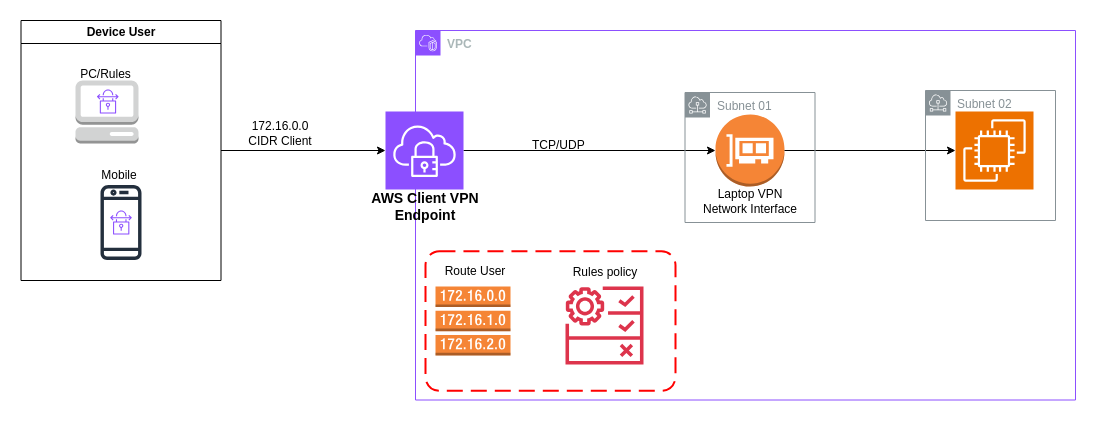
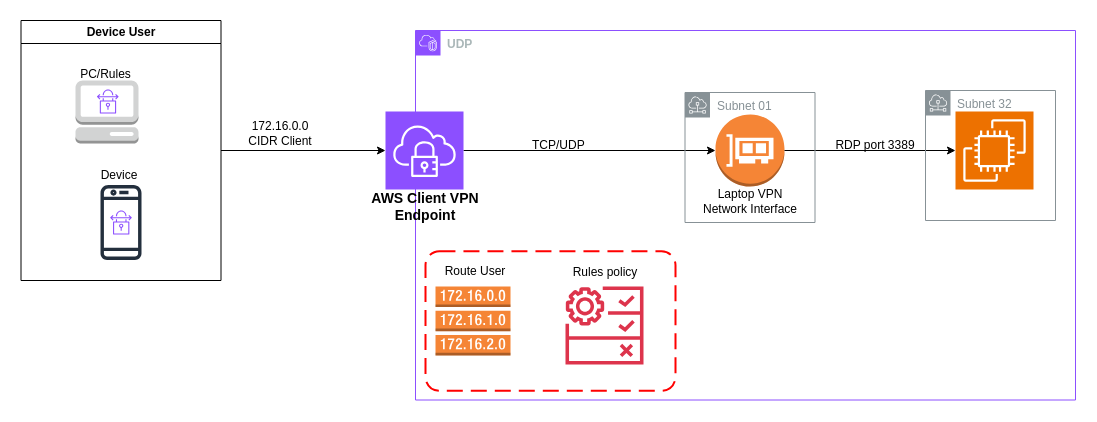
- <mxCell id="15" value="&lt;b&gt;VPC&lt;/b&gt;" style="points=[[0,0],[0.25,0],[0.5,0],[0.75,0],[1,0],[1,0.25],[1,0.5],[1,0.75],[1,1],[0.75,1],[0.5,1],[0.25,1],[0,1],[0,0.75],[0,0.5],[0,0.25]];outlineConnect=0;gradientColor=none;html=1;whiteSpace=wrap;fontSize=12;fontStyle=0;container=1;pointerEvents=0;collapsible=0;recursiveResize=0;shape=mxgraph.aws4.group;grIcon=mxgraph.aws4.group_vpc2;strokeColor=#8C4FFF;fillColor=none;verticalAlign=top;align=left;spacingLeft=30;fontColor=#AAB7B8;dashed=0;" vertex="1" parent="1"><mxGeometry x="415" y="30" width="660" height="369.5" as="geometry" /></mxCell>
+ <mxCell id="15" value="&lt;b&gt;UDP&lt;/b&gt;" style="points=[[0,0],[0.25,0],[0.5,0],[0.75,0],[1,0],[1,0.25],[1,0.5],[1,0.75],[1,1],[0.75,1],[0.5,1],[0.25,1],[0,1],[0,0.75],[0,0.5],[0,0.25]];outlineConnect=0;gradientColor=none;html=1;whiteSpace=wrap;fontSize=12;fontStyle=0;container=1;pointerEvents=0;collapsible=0;recursiveResize=0;shape=mxgraph.aws4.group;grIcon=mxgraph.aws4.group_vpc2;strokeColor=#8C4FFF;fillColor=none;verticalAlign=top;align=left;spacingLeft=30;fontColor=#AAB7B8;dashed=0;" vertex="1" parent="1"><mxGeometry x="415" y="30" width="660" height="369.5" as="geometry" /></mxCell>
- <mxCell id="25" value="Subnet 02" style="sketch=0;outlineConnect=0;gradientColor=none;html=1;whiteSpace=wrap;fontSize=12;fontStyle=0;shape=mxgraph.aws4.group;grIcon=mxgraph.aws4.group_subnet;strokeColor=#879196;fillColor=none;verticalAlign=top;align=left;spacingLeft=30;fontColor=#879196;dashed=0;" vertex="1" parent="1"><mxGeometry x="925" y="90" width="130" height="130" as="geometry" /></mxCell>
+ <mxCell id="25" value="Subnet 32" style="sketch=0;outlineConnect=0;gradientColor=none;html=1;whiteSpace=wrap;fontSize=12;fontStyle=0;shape=mxgraph.aws4.group;grIcon=mxgraph.aws4.group_subnet;strokeColor=#879196;fillColor=none;verticalAlign=top;align=left;spacingLeft=30;fontColor=#879196;dashed=0;" vertex="1" parent="1"><mxGeometry x="925" y="90" width="130" height="130" as="geometry" /></mxCell>
+ <mxCell id="23" value="RDP port 3389" style="text;html=1;align=center;verticalAlign=middle;whiteSpace=wrap;rounded=0;" vertex="1" parent="15"><mxGeometry x="410" y="100" width="100" height="30" as="geometry" /></mxCell>
- <mxCell id="9" value="Mobile" style="text;html=1;align=center;verticalAlign=middle;whiteSpace=wrap;rounded=0;" vertex="1" parent="1"><mxGeometry x="89" y="160" width="60" height="30" as="geometry" /></mxCell>
+ <mxCell id="9" value="Device" style="text;html=1;align=center;verticalAlign=middle;whiteSpace=wrap;rounded=0;" vertex="1" parent="1"><mxGeometry x="89" y="160" width="60" height="30" as="geometry" /></mxCell>
